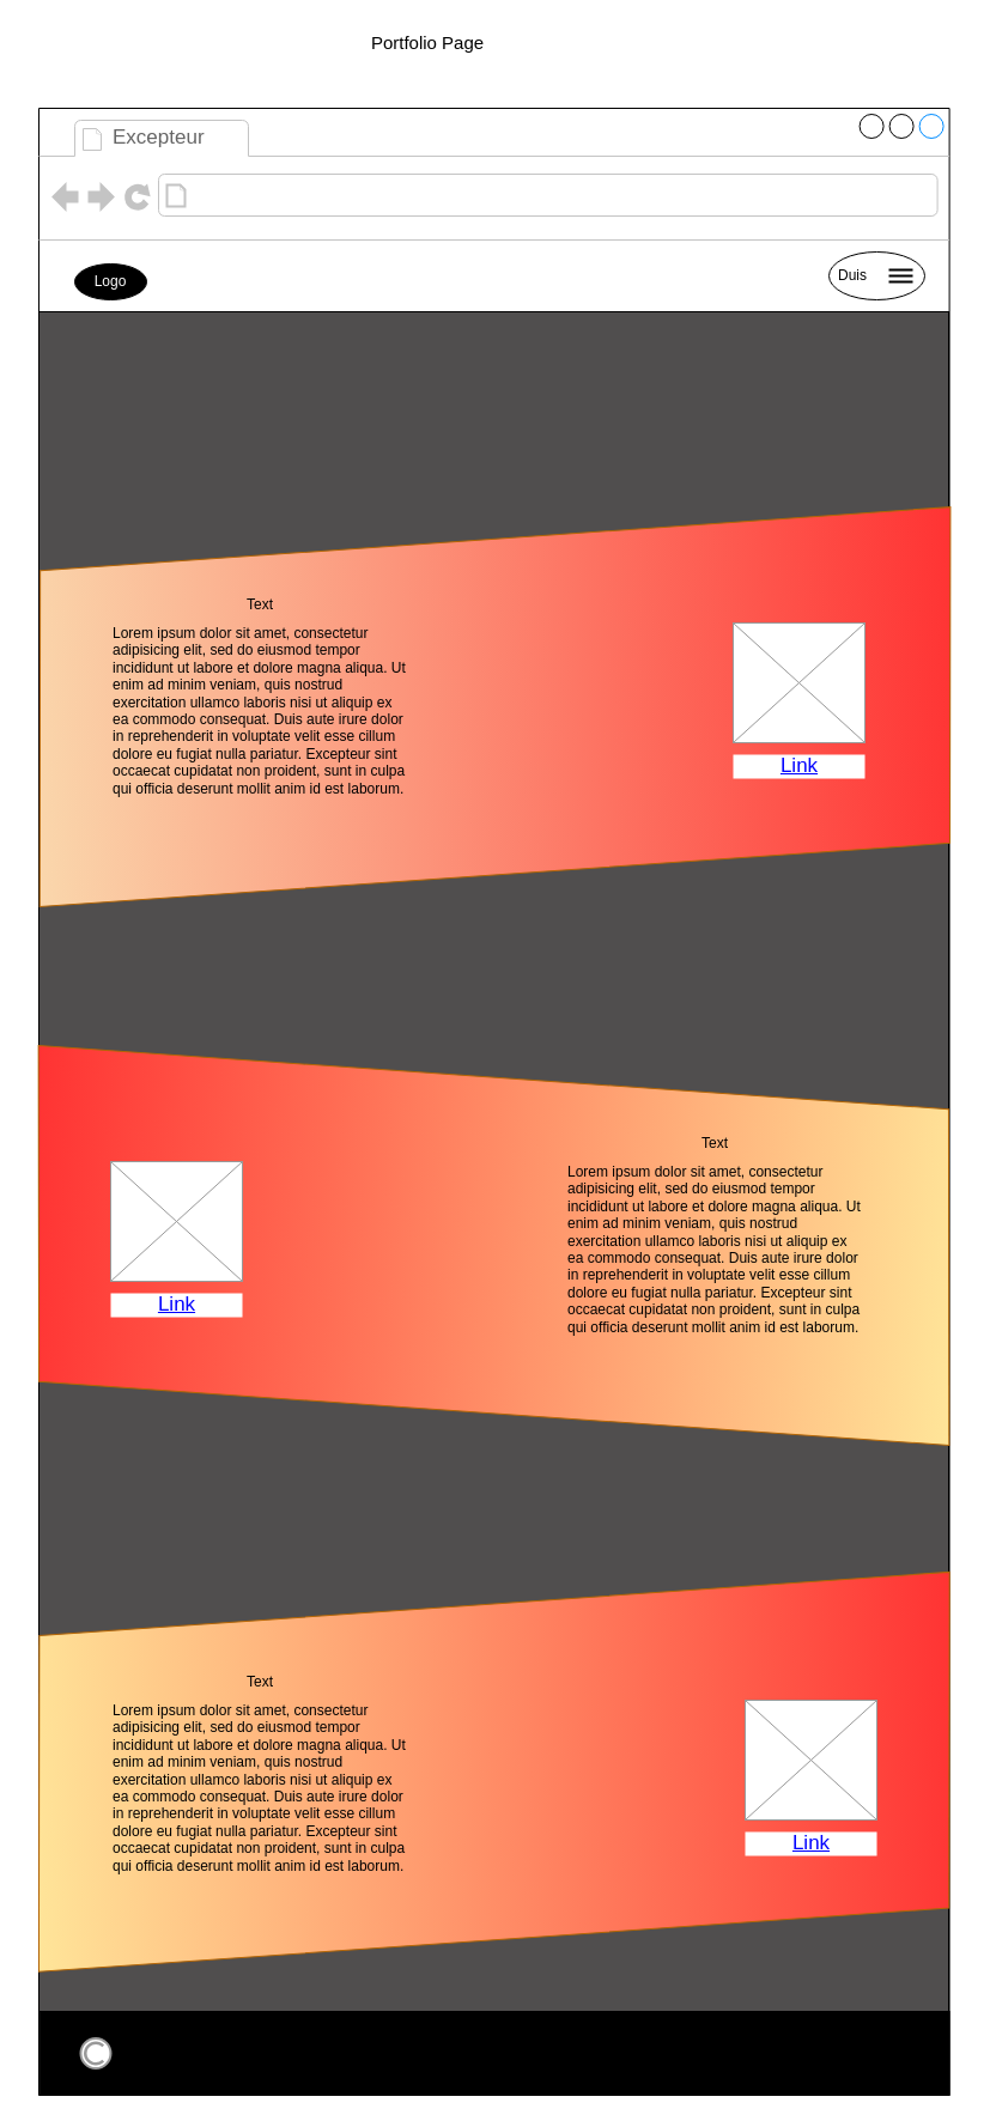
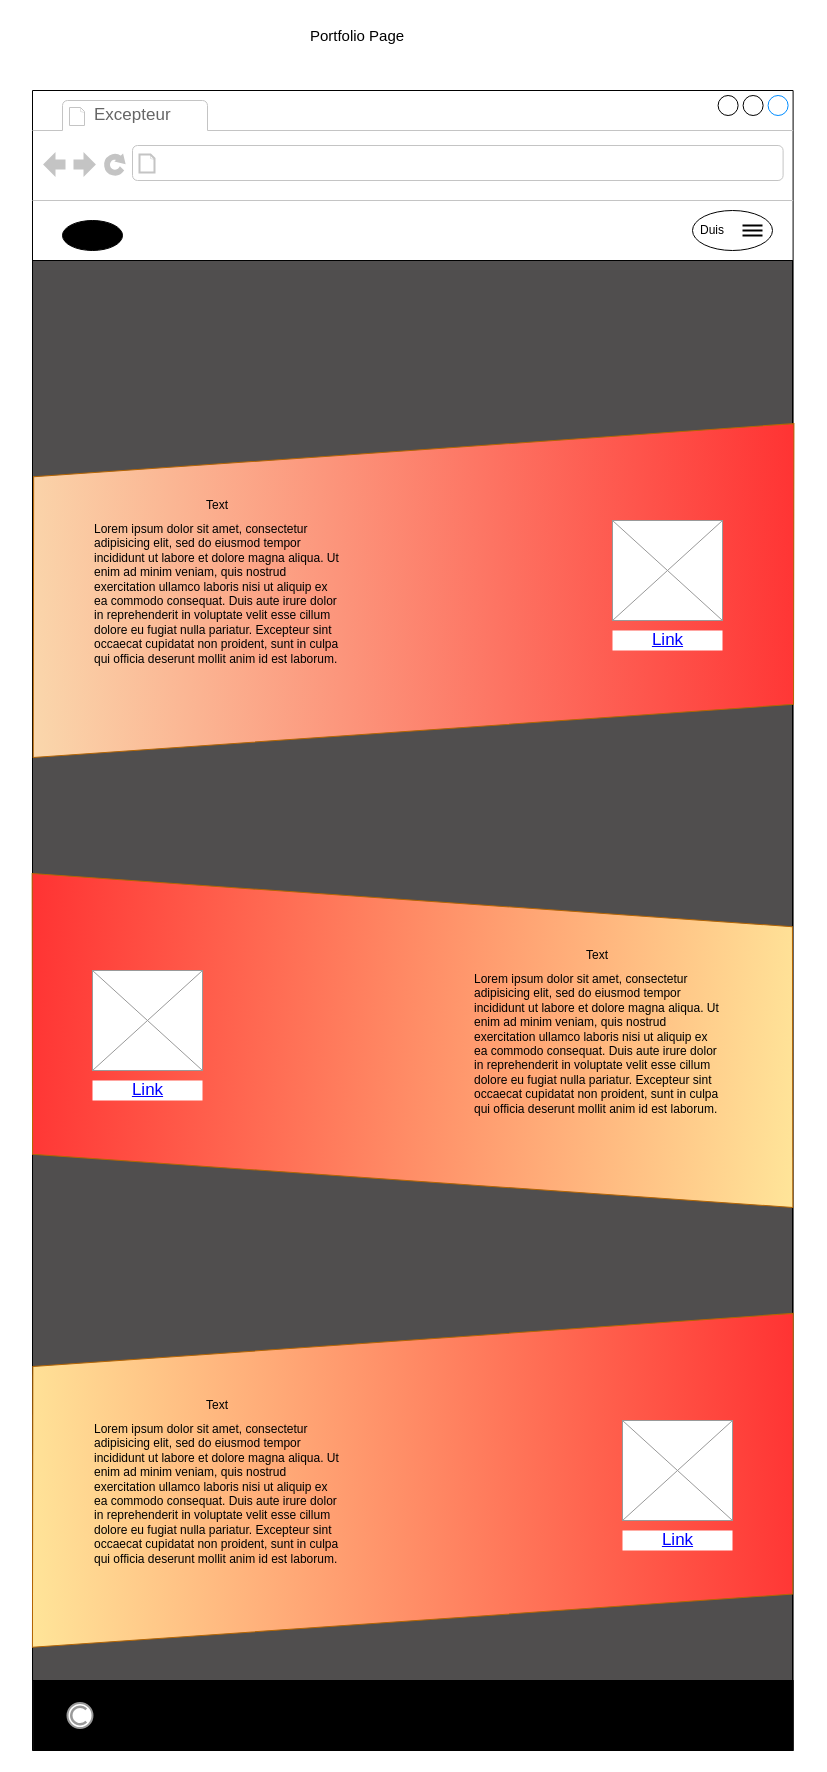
- <mxCell id="11" value="Logo" style="text;html=1;strokeColor=none;fillColor=none;align=center;verticalAlign=middle;whiteSpace=wrap;rounded=0;fontColor=#FFFFFF;" parent="2" vertex="1"><mxGeometry x="30" y="135" width="60" height="20" as="geometry" /></mxCell>
